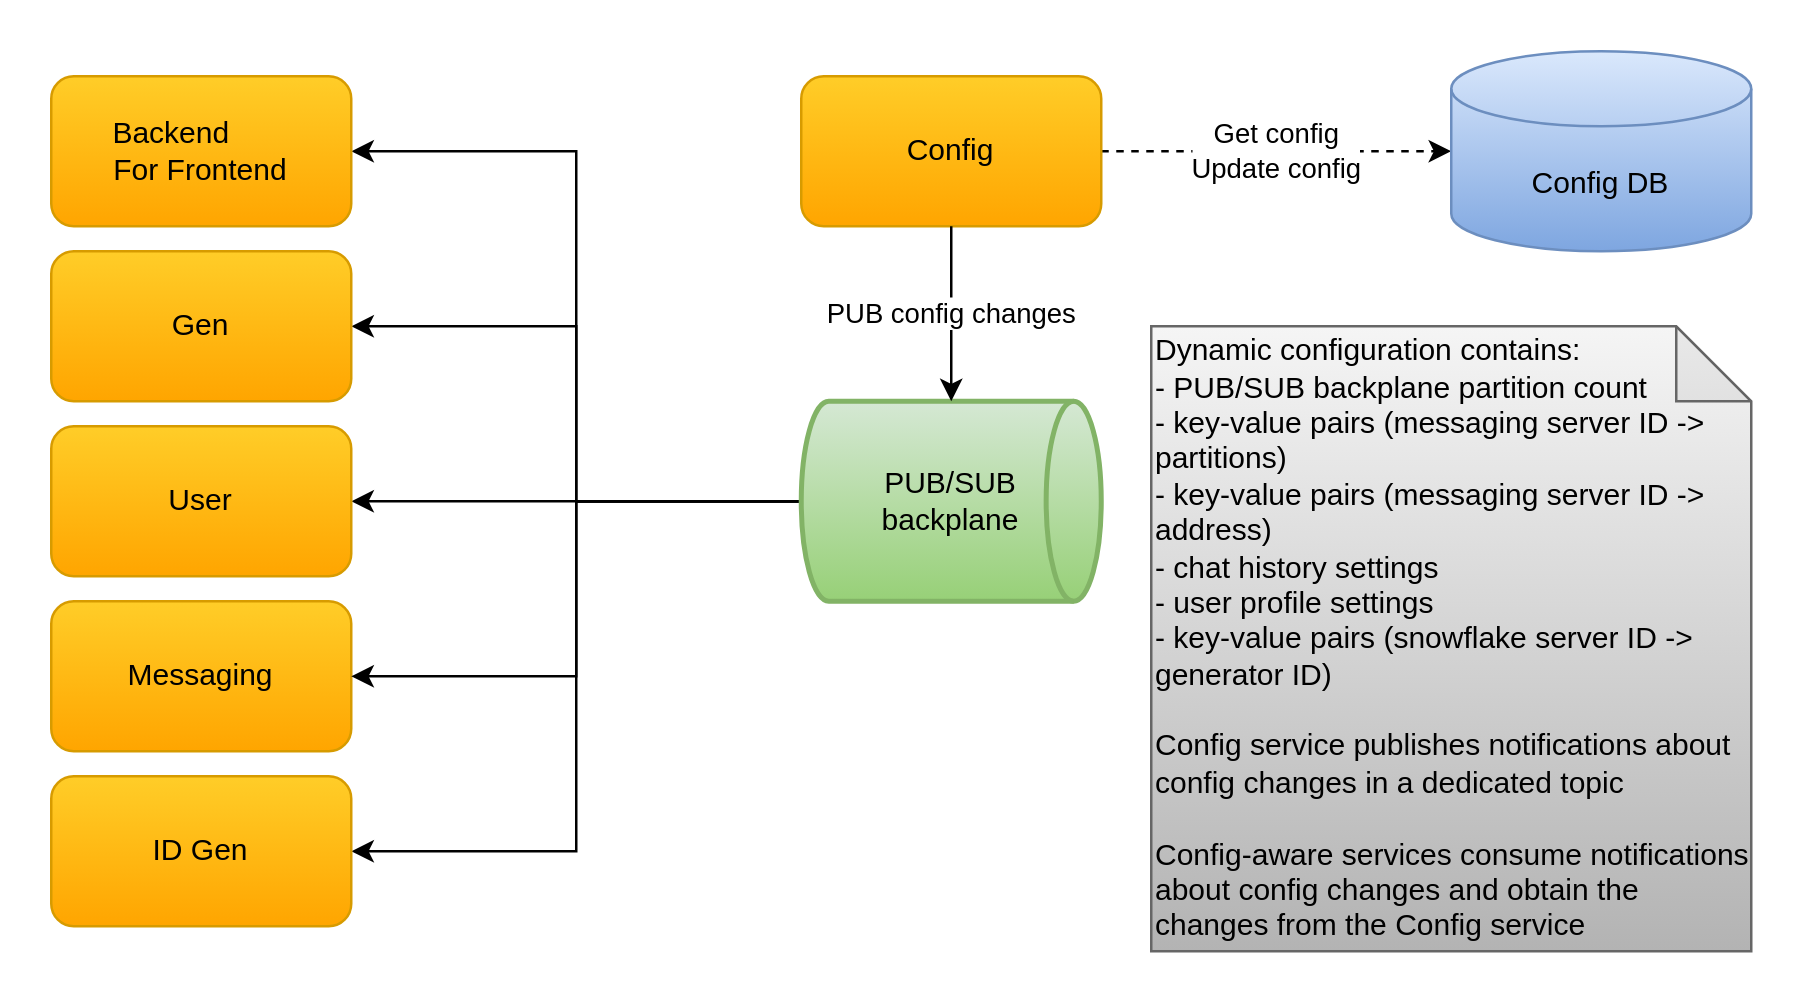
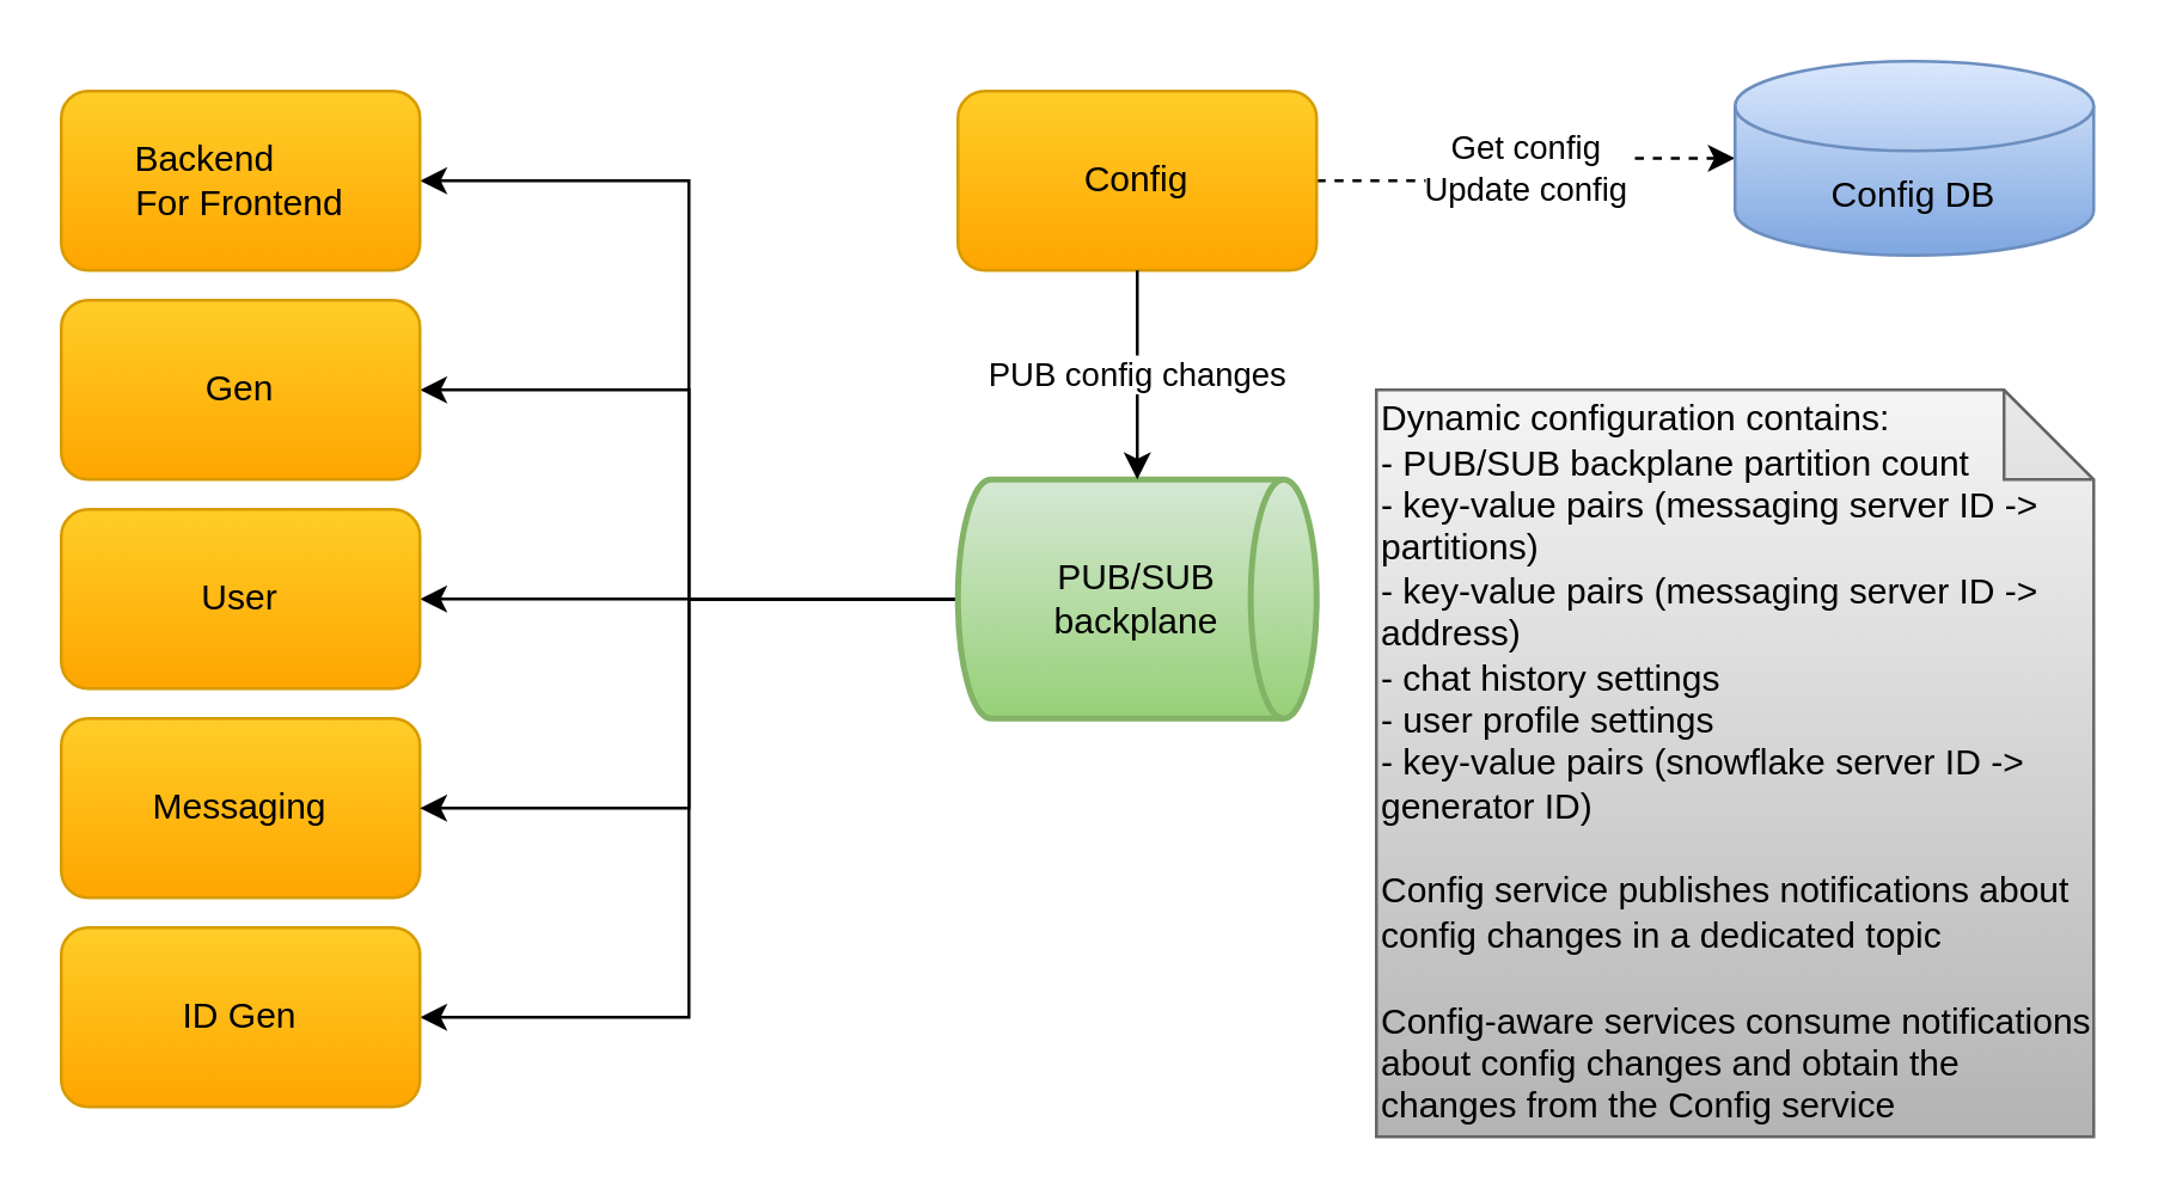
- <mxCell id="12" value="Config DB" style="shape=cylinder3;whiteSpace=wrap;html=1;boundedLbl=1;backgroundOutline=1;size=15;gradientColor=#7ea6e0;fillColor=#dae8fc;strokeColor=#6c8ebf;" parent="1" vertex="1"><mxGeometry x="580" y="20" width="120" height="80" as="geometry" /></mxCell>
+ <mxCell id="12" value="Config DB" style="shape=cylinder3;whiteSpace=wrap;html=1;boundedLbl=1;backgroundOutline=1;size=15;gradientColor=#7ea6e0;fillColor=#dae8fc;strokeColor=#6c8ebf;" parent="1" vertex="1"><mxGeometry x="580" y="20" width="120" height="65" as="geometry" /></mxCell>
